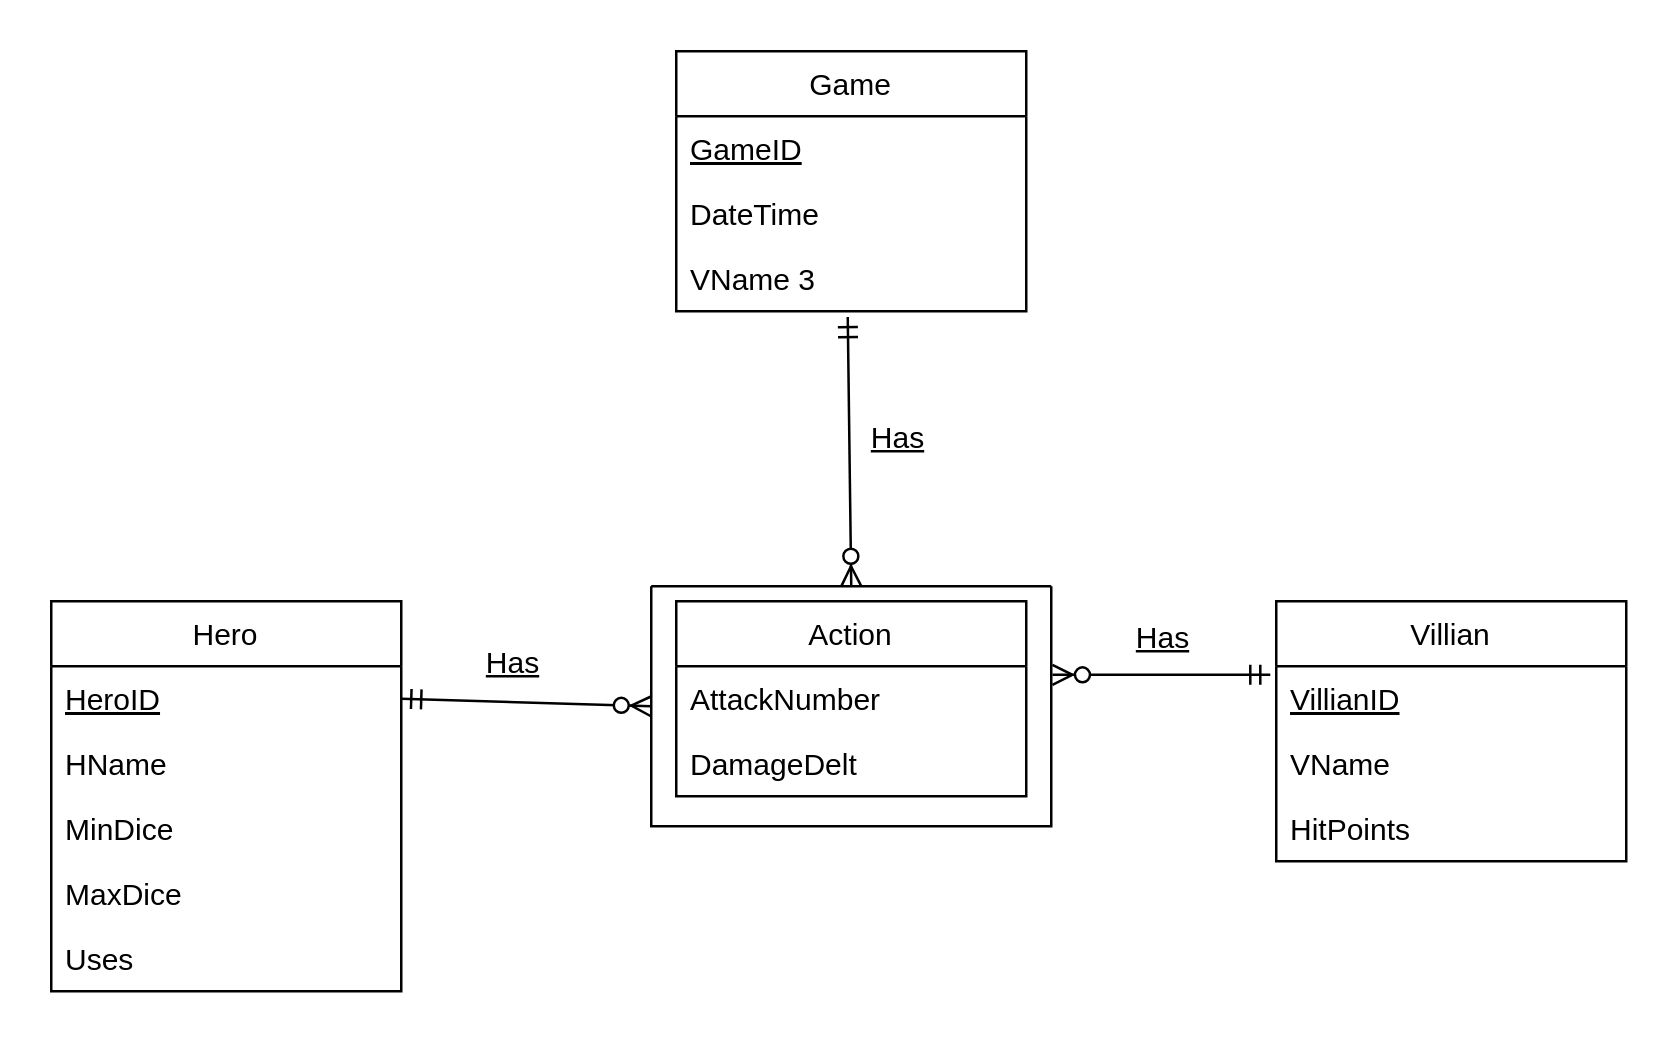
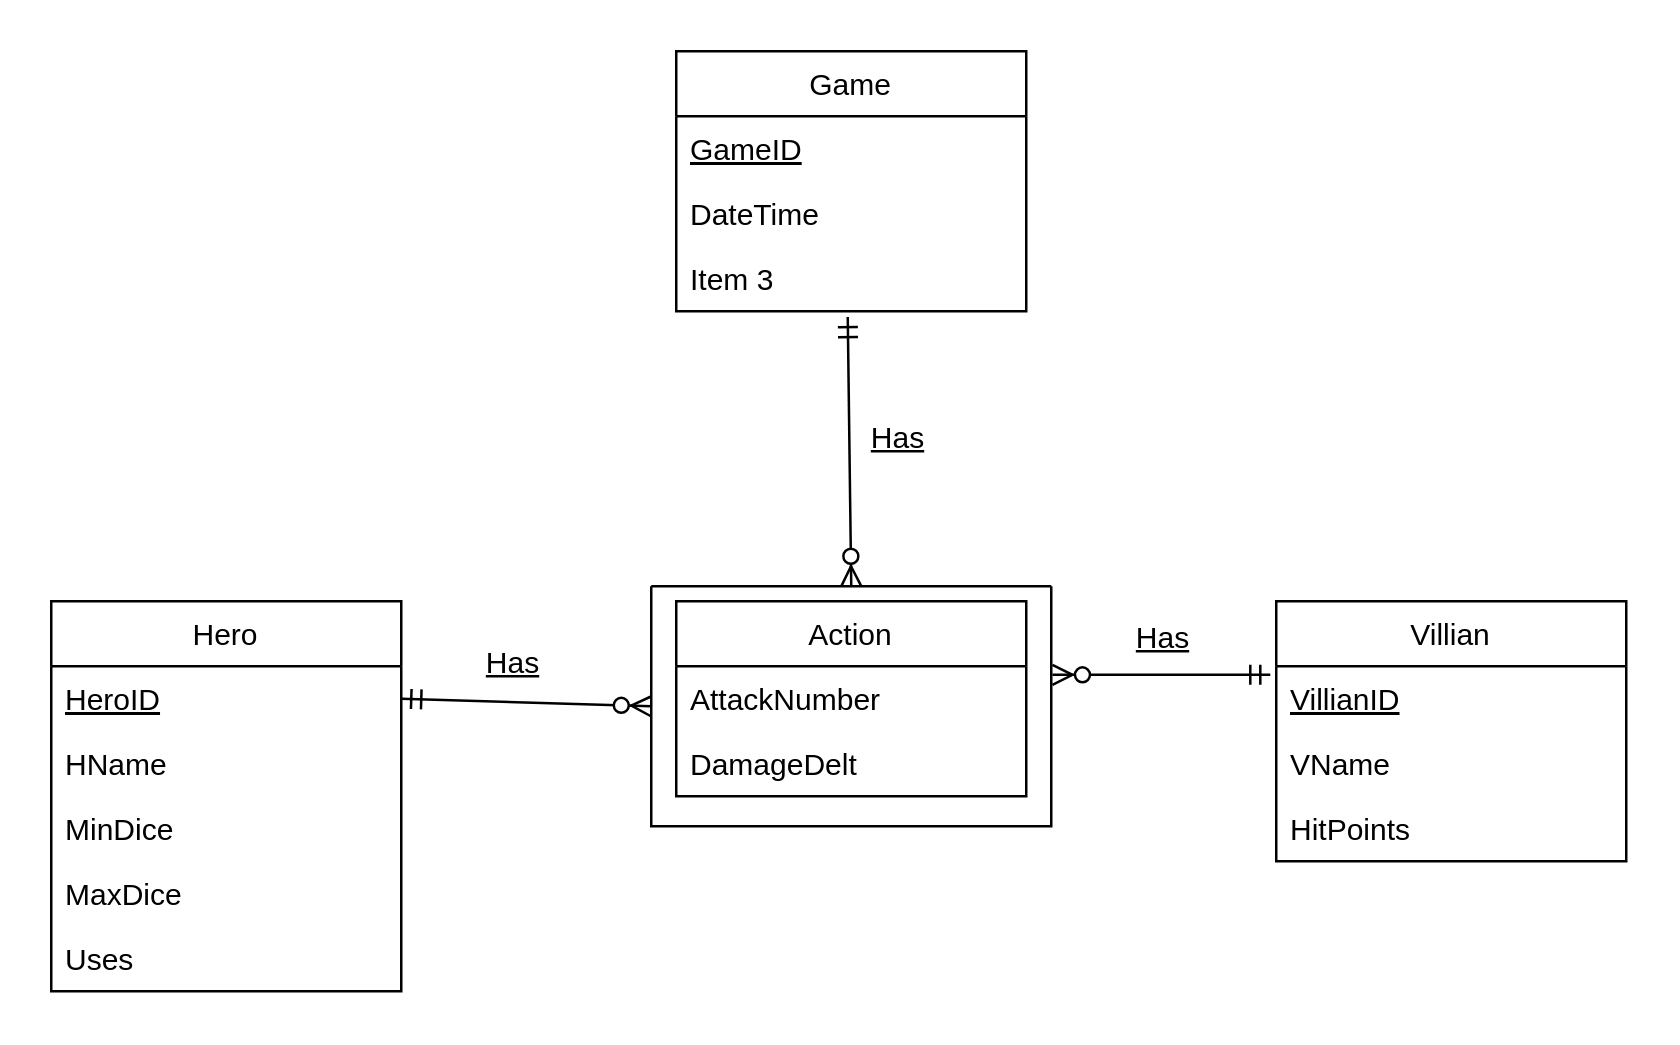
- <mxCell id="9" value="VName 3" style="text;strokeColor=none;fillColor=none;align=left;verticalAlign=top;spacingLeft=4;spacingRight=4;overflow=hidden;rotatable=0;points=[[0,0.5],[1,0.5]];portConstraint=eastwest;" vertex="1" parent="6"><mxGeometry y="78" width="140" height="26" as="geometry" /></mxCell>
+ <mxCell id="9" value="Item 3" style="text;strokeColor=none;fillColor=none;align=left;verticalAlign=top;spacingLeft=4;spacingRight=4;overflow=hidden;rotatable=0;points=[[0,0.5],[1,0.5]];portConstraint=eastwest;" vertex="1" parent="6"><mxGeometry y="78" width="140" height="26" as="geometry" /></mxCell>
